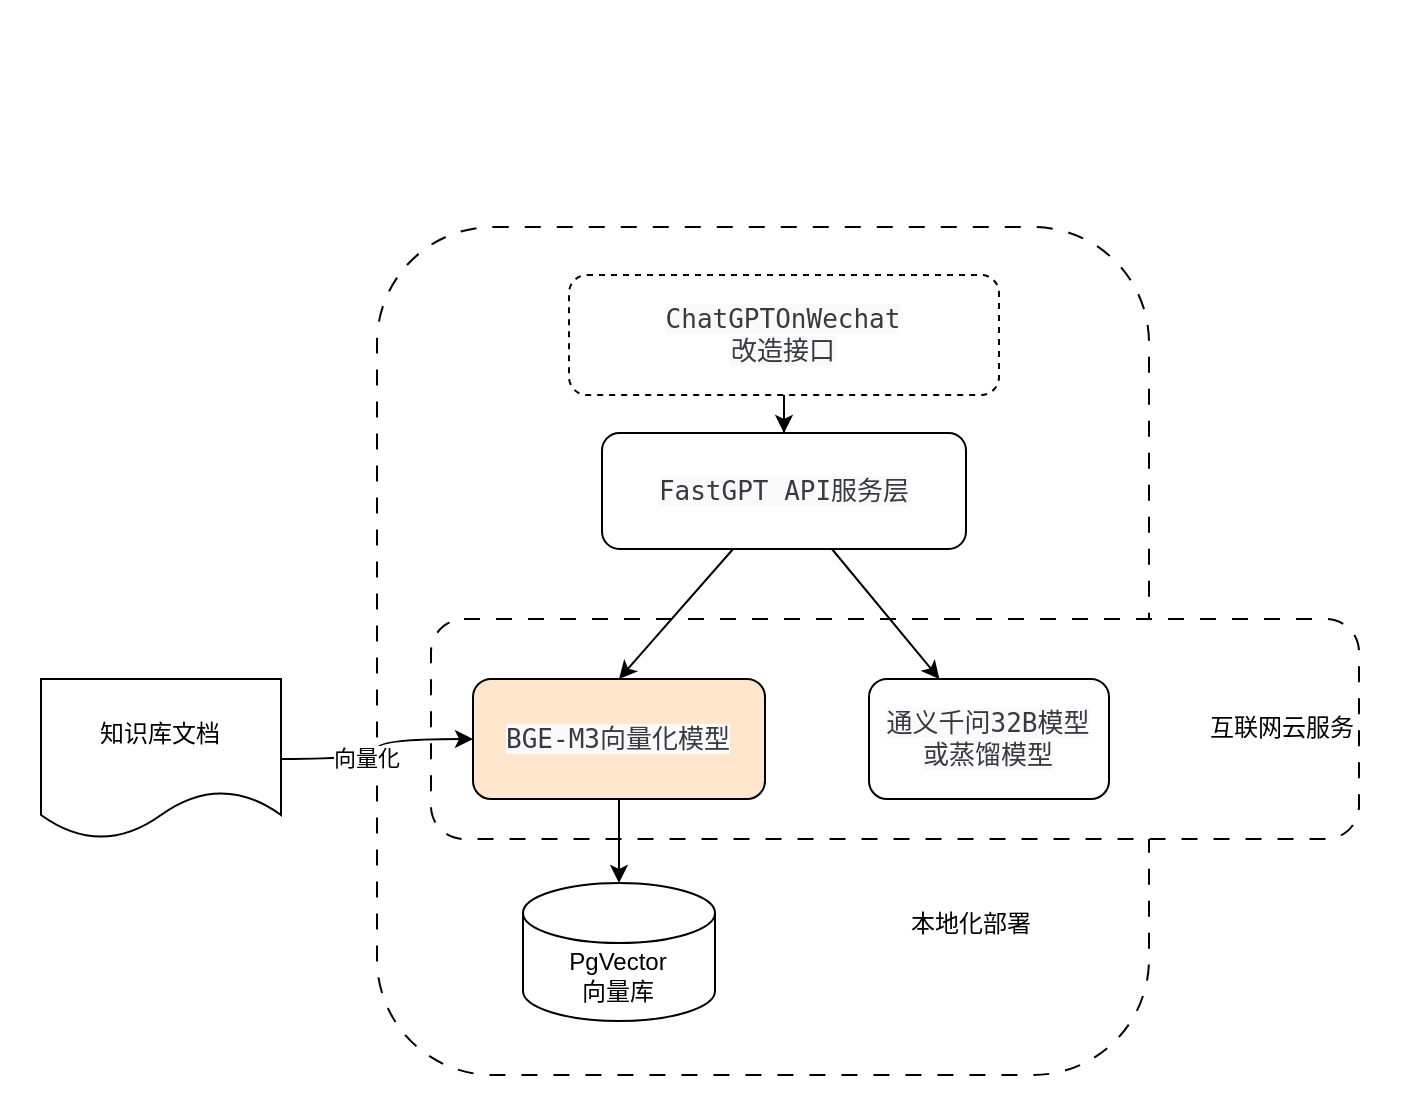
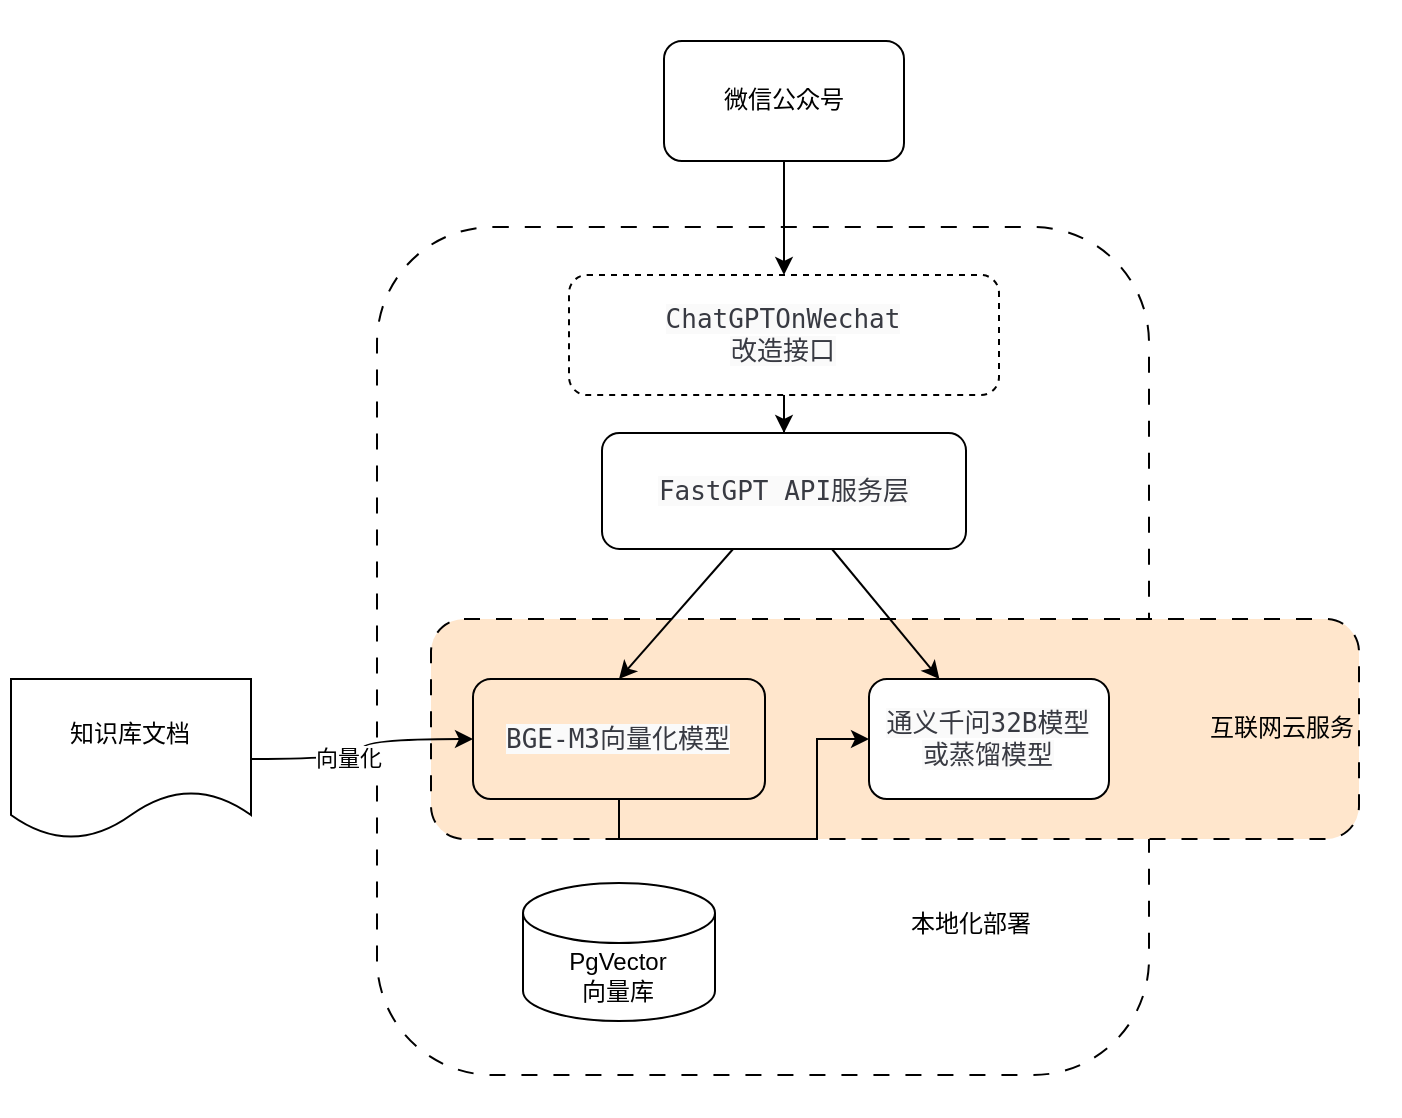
+ <mxCell id="5" value="微信公众号" style="rounded=1;whiteSpace=wrap;html=1;" parent="1" vertex="1"><mxGeometry x="331.5" y="20" width="120" height="60" as="geometry" /></mxCell>
+ <mxCell id="4" value="" style="rounded=0;orthogonalLoop=1;jettySize=auto;html=1;" parent="1" source="5" target="7" edge="1"><mxGeometry relative="1" as="geometry" /></mxCell>
- <mxCell id="3" value="互联网云服务" style="rounded=1;whiteSpace=wrap;html=1;shadow=0;align=right;dashed=1;dashPattern=8 8;" vertex="1" parent="1"><mxGeometry x="215" y="309" width="464" height="110" as="geometry" /></mxCell>
+ <mxCell id="3" value="互联网云服务" style="rounded=1;whiteSpace=wrap;html=1;shadow=0;align=right;dashed=1;dashPattern=8 8;fillColor=#ffe6cc;" vertex="1" parent="1"><mxGeometry x="215" y="309" width="464" height="110" as="geometry" /></mxCell>
- <mxCell id="17" value="知识库文档" style="shape=document;whiteSpace=wrap;html=1;boundedLbl=1;" vertex="1" parent="1"><mxGeometry x="20" y="339" width="120" height="80" as="geometry" /></mxCell>
+ <mxCell id="17" value="知识库文档" style="shape=document;whiteSpace=wrap;html=1;boundedLbl=1;" vertex="1" parent="1"><mxGeometry x="5" y="339" width="120" height="80" as="geometry" /></mxCell>
- <mxCell id="11" style="edgeStyle=orthogonalEdgeStyle;rounded=0;orthogonalLoop=1;jettySize=auto;html=1;exitX=0.5;exitY=1;exitDx=0;exitDy=0;" parent="1" source="12" target="14" edge="1"><mxGeometry relative="1" as="geometry" /></mxCell>
+ <mxCell id="11" style="edgeStyle=orthogonalEdgeStyle;rounded=0;orthogonalLoop=1;jettySize=auto;html=1;exitX=0.5;exitY=1;exitDx=0;exitDy=0;" parent="1" source="12" target="13" edge="1"><mxGeometry relative="1" as="geometry" /></mxCell>
